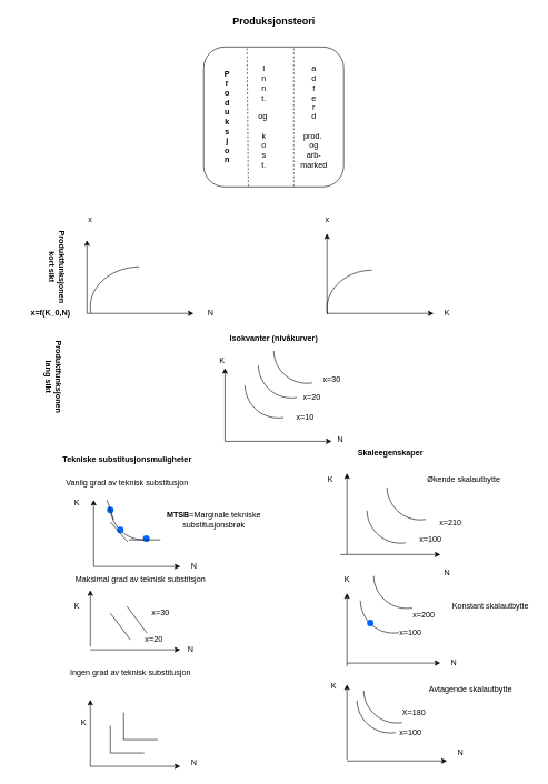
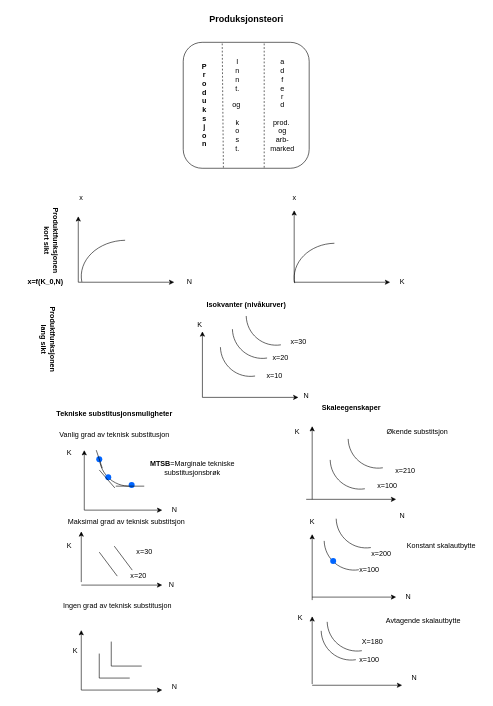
- <mxCell id="78" value="Økende skalautbytte" style="text;html=1;align=center;verticalAlign=middle;resizable=0;points=[];autosize=1;" parent="1" vertex="1"><mxGeometry x="635" y="710" width="120" height="20" as="geometry" /></mxCell>
+ <mxCell id="78" value="Økende substitsjon" style="text;html=1;align=center;verticalAlign=middle;resizable=0;points=[];autosize=1;" parent="1" vertex="1"><mxGeometry x="635" y="710" width="120" height="20" as="geometry" /></mxCell>
